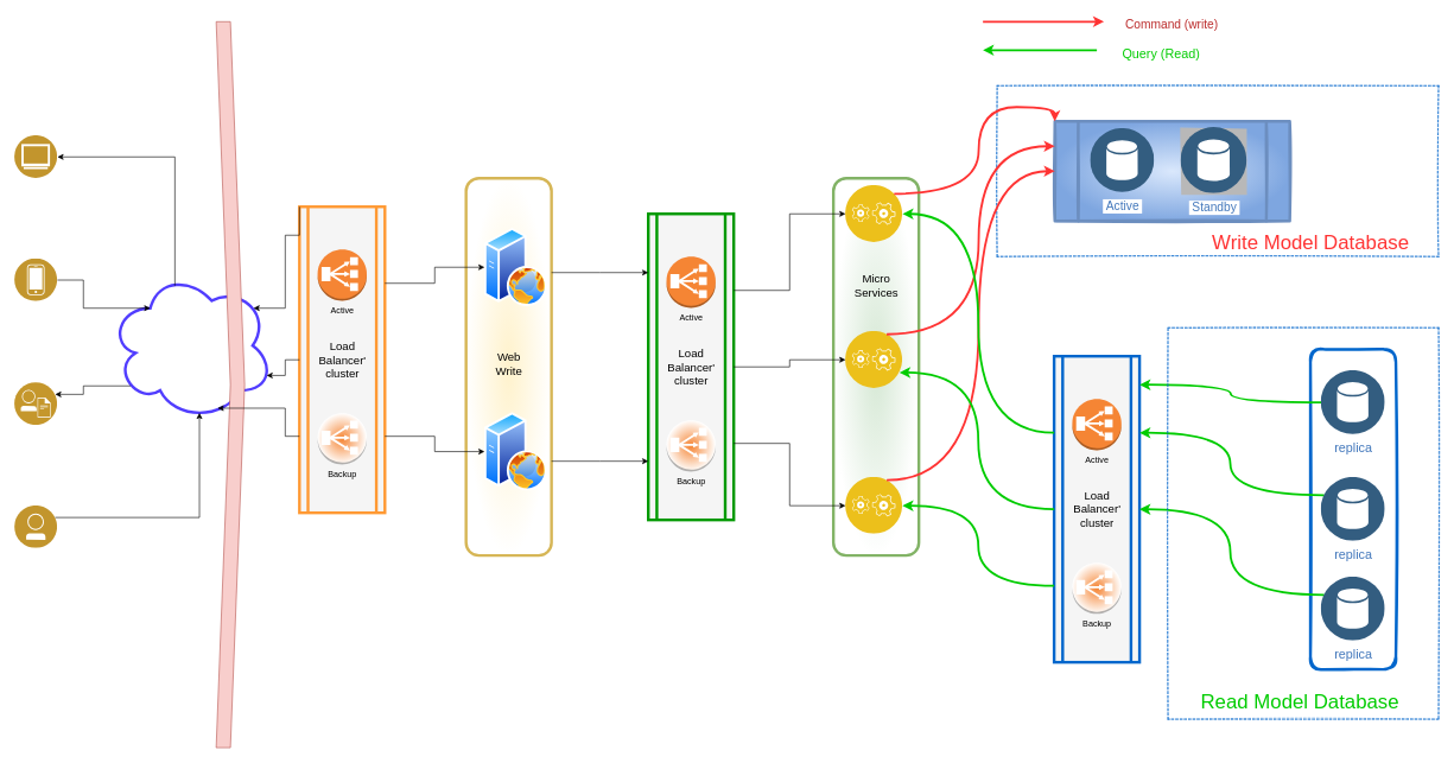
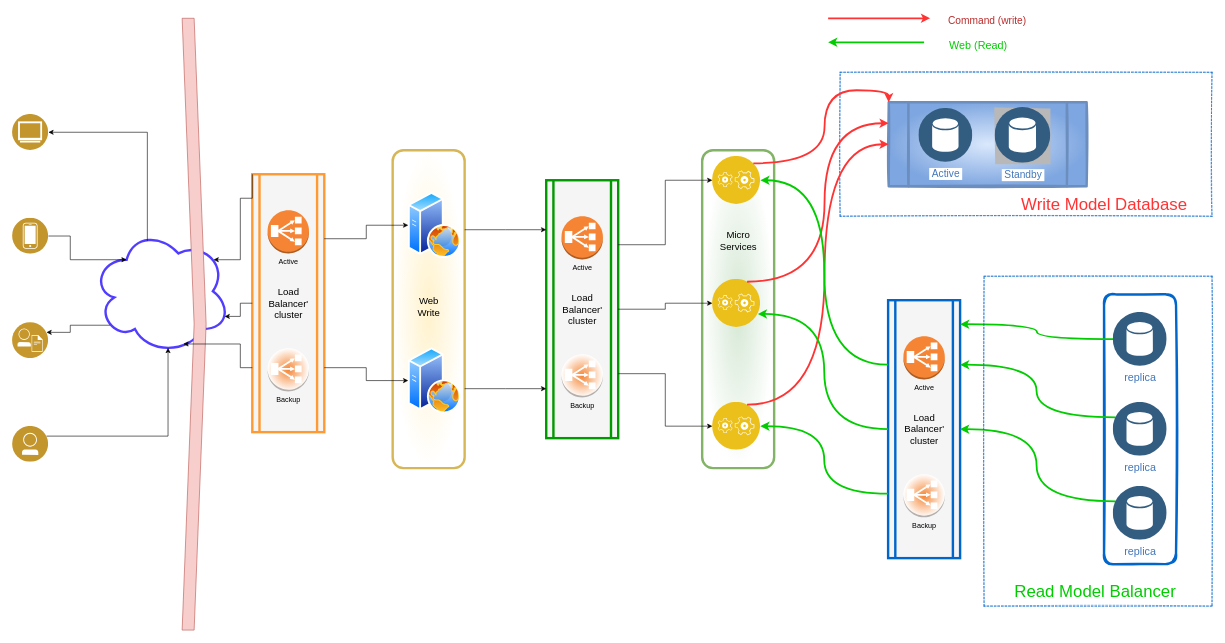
- <mxCell id="56" value="&lt;font color=&quot;#00cc00&quot;&gt;Query (Read)&lt;/font&gt;" style="text;html=1;align=center;verticalAlign=middle;resizable=0;points=[];autosize=1;strokeColor=none;fillColor=none;fontSize=18;fontColor=#BB2B2B;" vertex="1" parent="1"><mxGeometry x="1570" y="60" width="120" height="30" as="geometry" /></mxCell>
+ <mxCell id="56" value="&lt;font color=&quot;#00cc00&quot;&gt;Web (Read)&lt;/font&gt;" style="text;html=1;align=center;verticalAlign=middle;resizable=0;points=[];autosize=1;strokeColor=none;fillColor=none;fontSize=18;fontColor=#BB2B2B;" vertex="1" parent="1"><mxGeometry x="1570" y="60" width="120" height="30" as="geometry" /></mxCell>
- <mxCell id="75" value="&lt;font style=&quot;font-size: 28px&quot;&gt;Read Model Database&lt;/font&gt;" style="text;html=1;align=center;verticalAlign=middle;resizable=0;points=[];autosize=1;strokeColor=none;fillColor=none;fontSize=18;fontColor=#00CC00;" vertex="1" parent="1"><mxGeometry x="1680" y="970" width="290" height="30" as="geometry" /></mxCell>
+ <mxCell id="75" value="&lt;font style=&quot;font-size: 28px&quot;&gt;Read Model Balancer&lt;/font&gt;" style="text;html=1;align=center;verticalAlign=middle;resizable=0;points=[];autosize=1;strokeColor=none;fillColor=none;fontSize=18;fontColor=#00CC00;" vertex="1" parent="1"><mxGeometry x="1680" y="970" width="290" height="30" as="geometry" /></mxCell>
